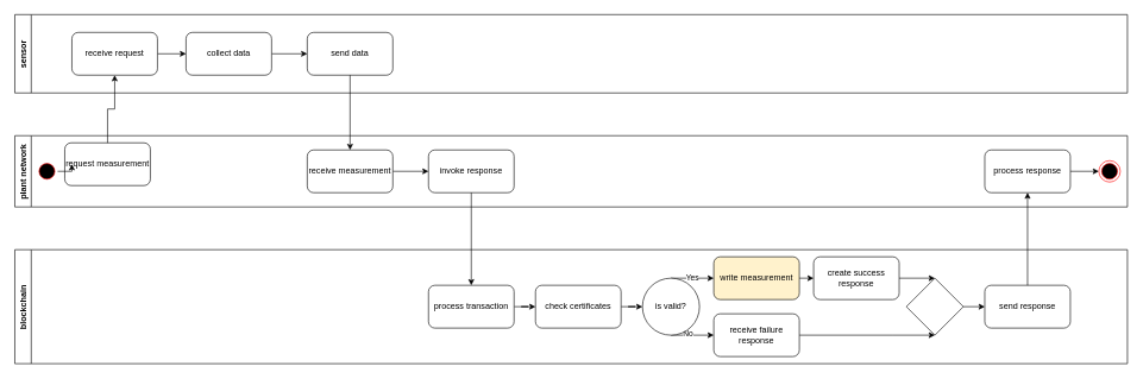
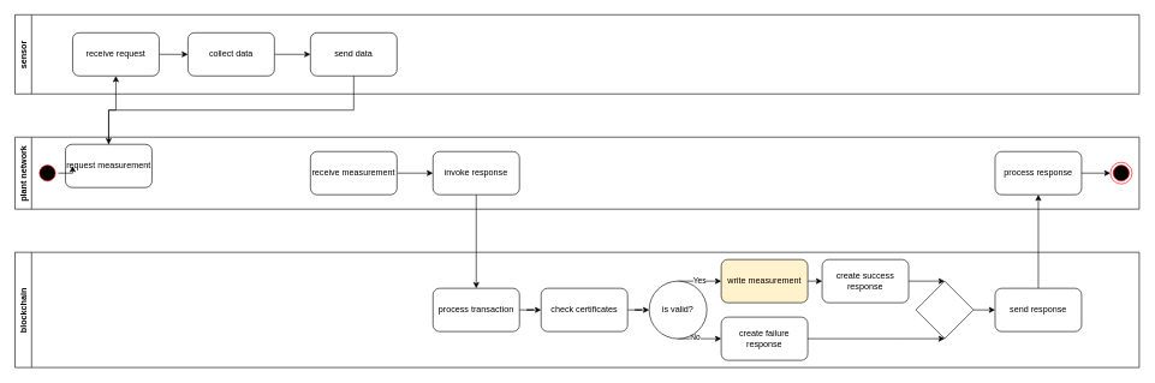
- <mxCell id="37" style="edgeStyle=orthogonalEdgeStyle;rounded=0;orthogonalLoop=1;jettySize=auto;html=1;exitX=0.5;exitY=1;exitDx=0;exitDy=0;entryX=0.5;entryY=0;entryDx=0;entryDy=0;" parent="1" source="7" target="11" edge="1"><mxGeometry relative="1" as="geometry" /></mxCell>
+ <mxCell id="37" style="edgeStyle=orthogonalEdgeStyle;rounded=0;orthogonalLoop=1;jettySize=auto;html=1;exitX=0.5;exitY=1;exitDx=0;exitDy=0;" parent="1" source="7" target="9" edge="1"><mxGeometry relative="1" as="geometry" /></mxCell>
- <mxCell id="28" value="receive failure response" style="rounded=1;whiteSpace=wrap;html=1;" parent="18" vertex="1"><mxGeometry x="980" y="90" width="120" height="60" as="geometry" /></mxCell>
+ <mxCell id="28" value="create failure response" style="rounded=1;whiteSpace=wrap;html=1;" parent="18" vertex="1"><mxGeometry x="980" y="90" width="120" height="60" as="geometry" /></mxCell>
